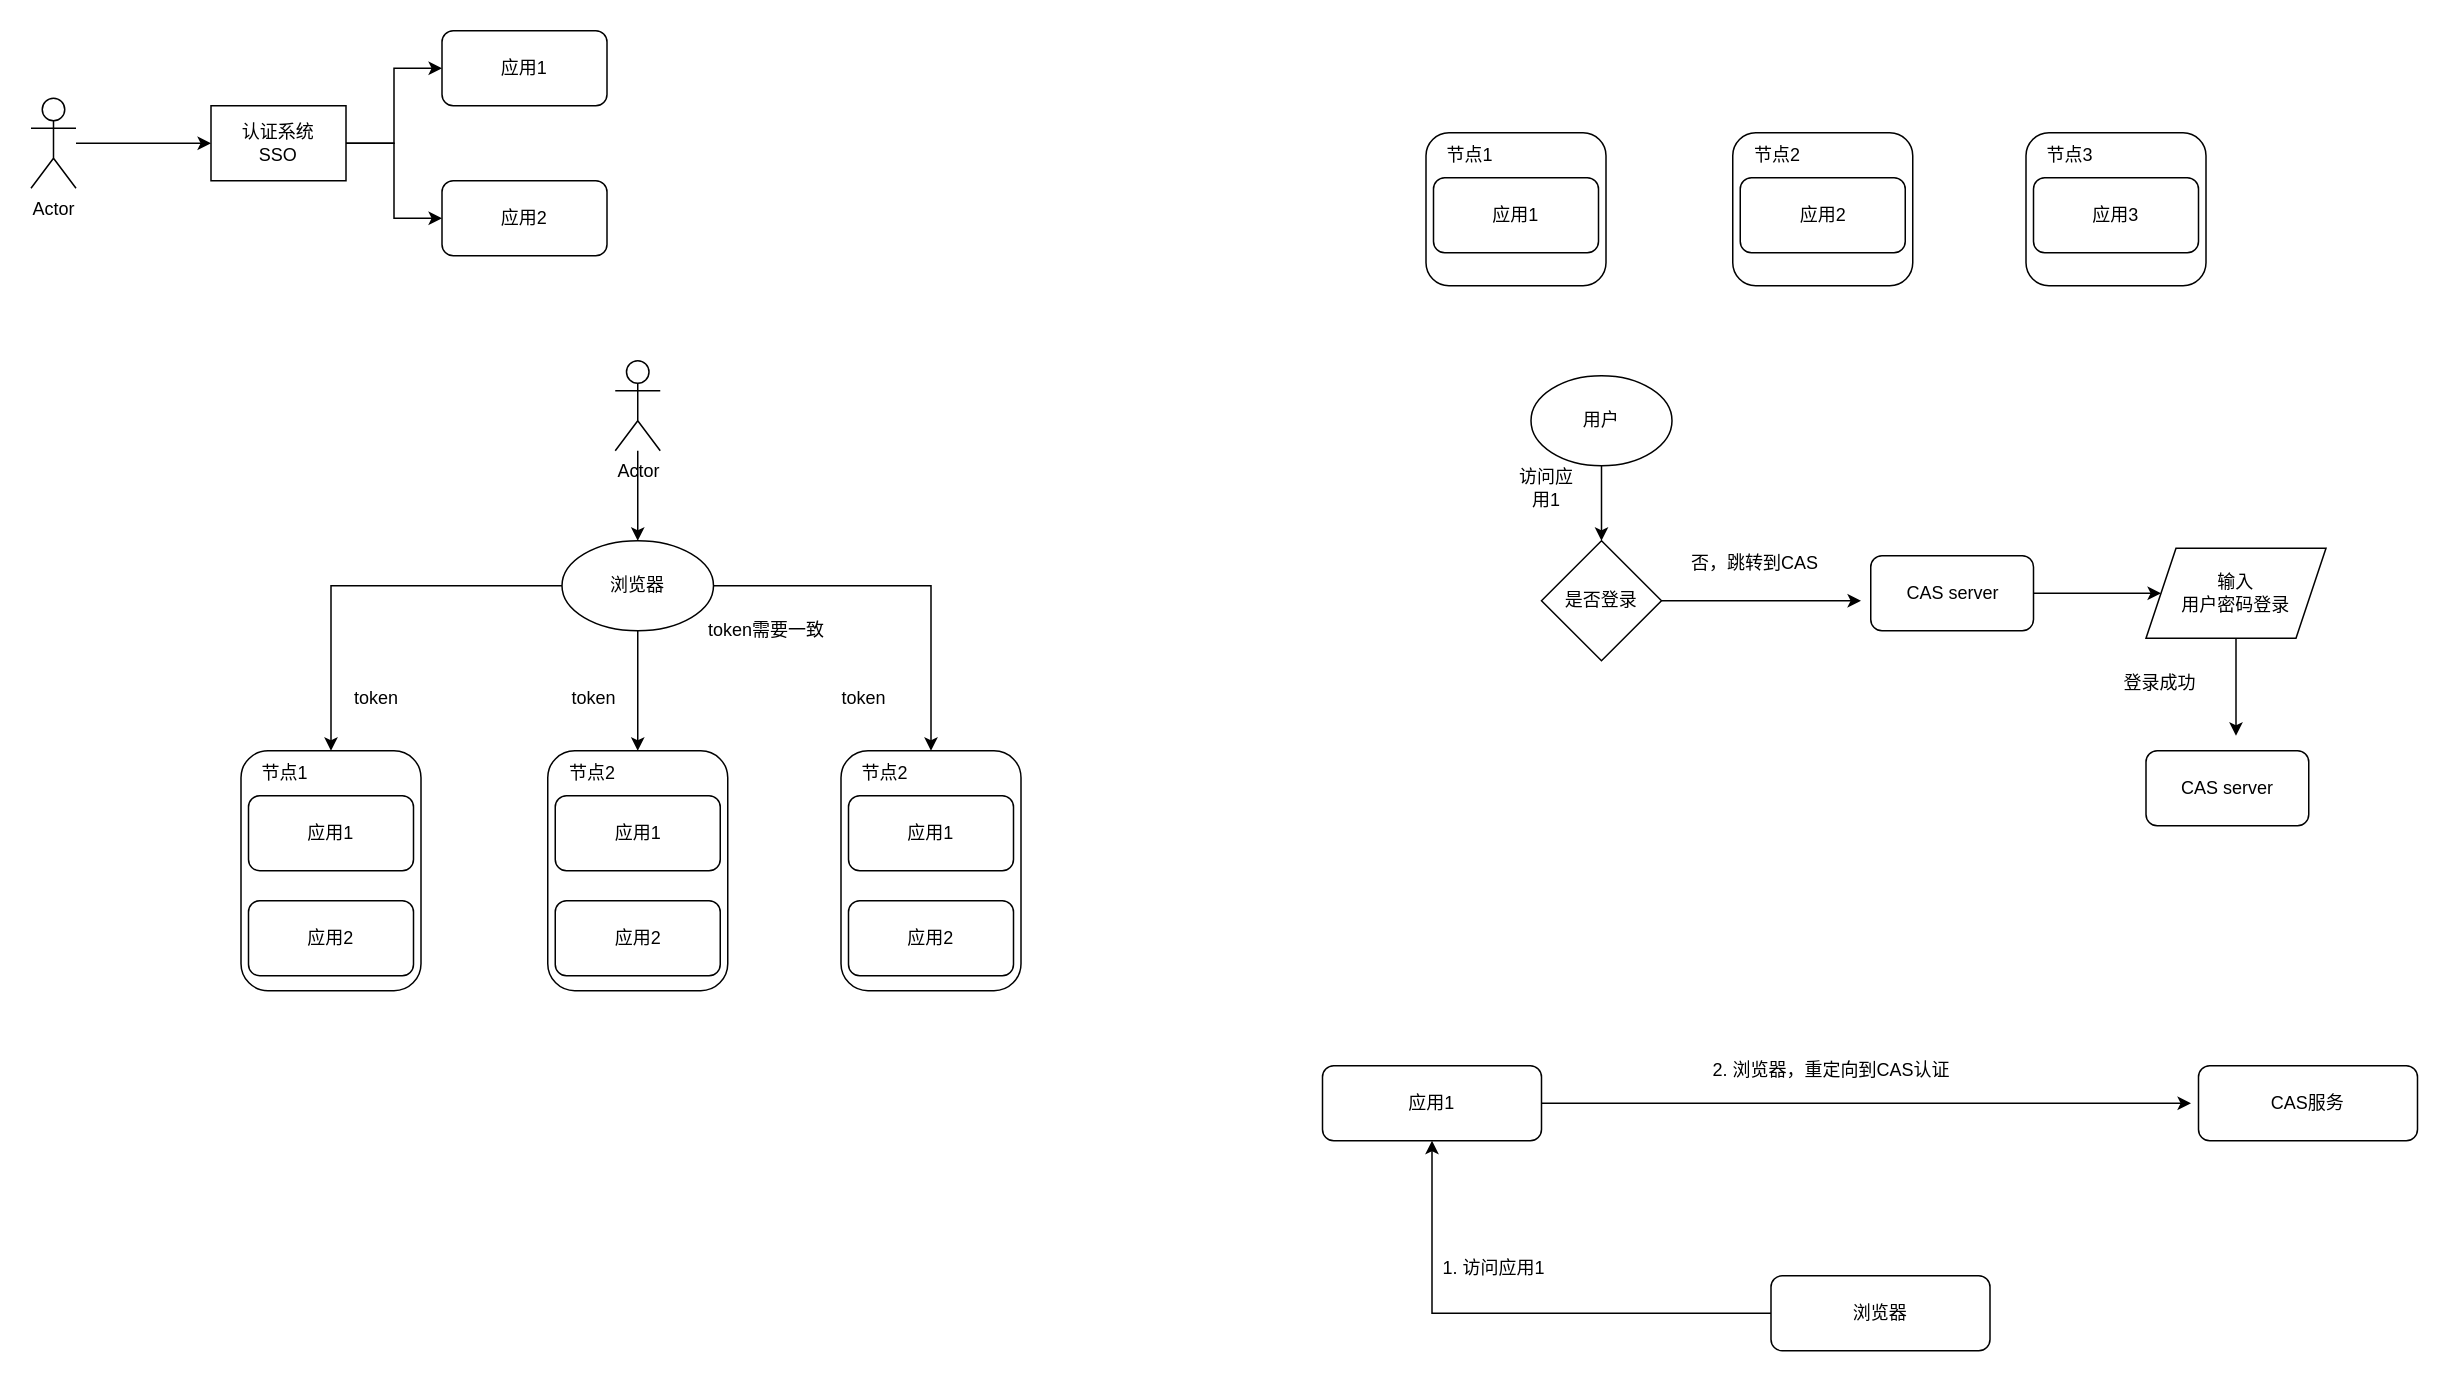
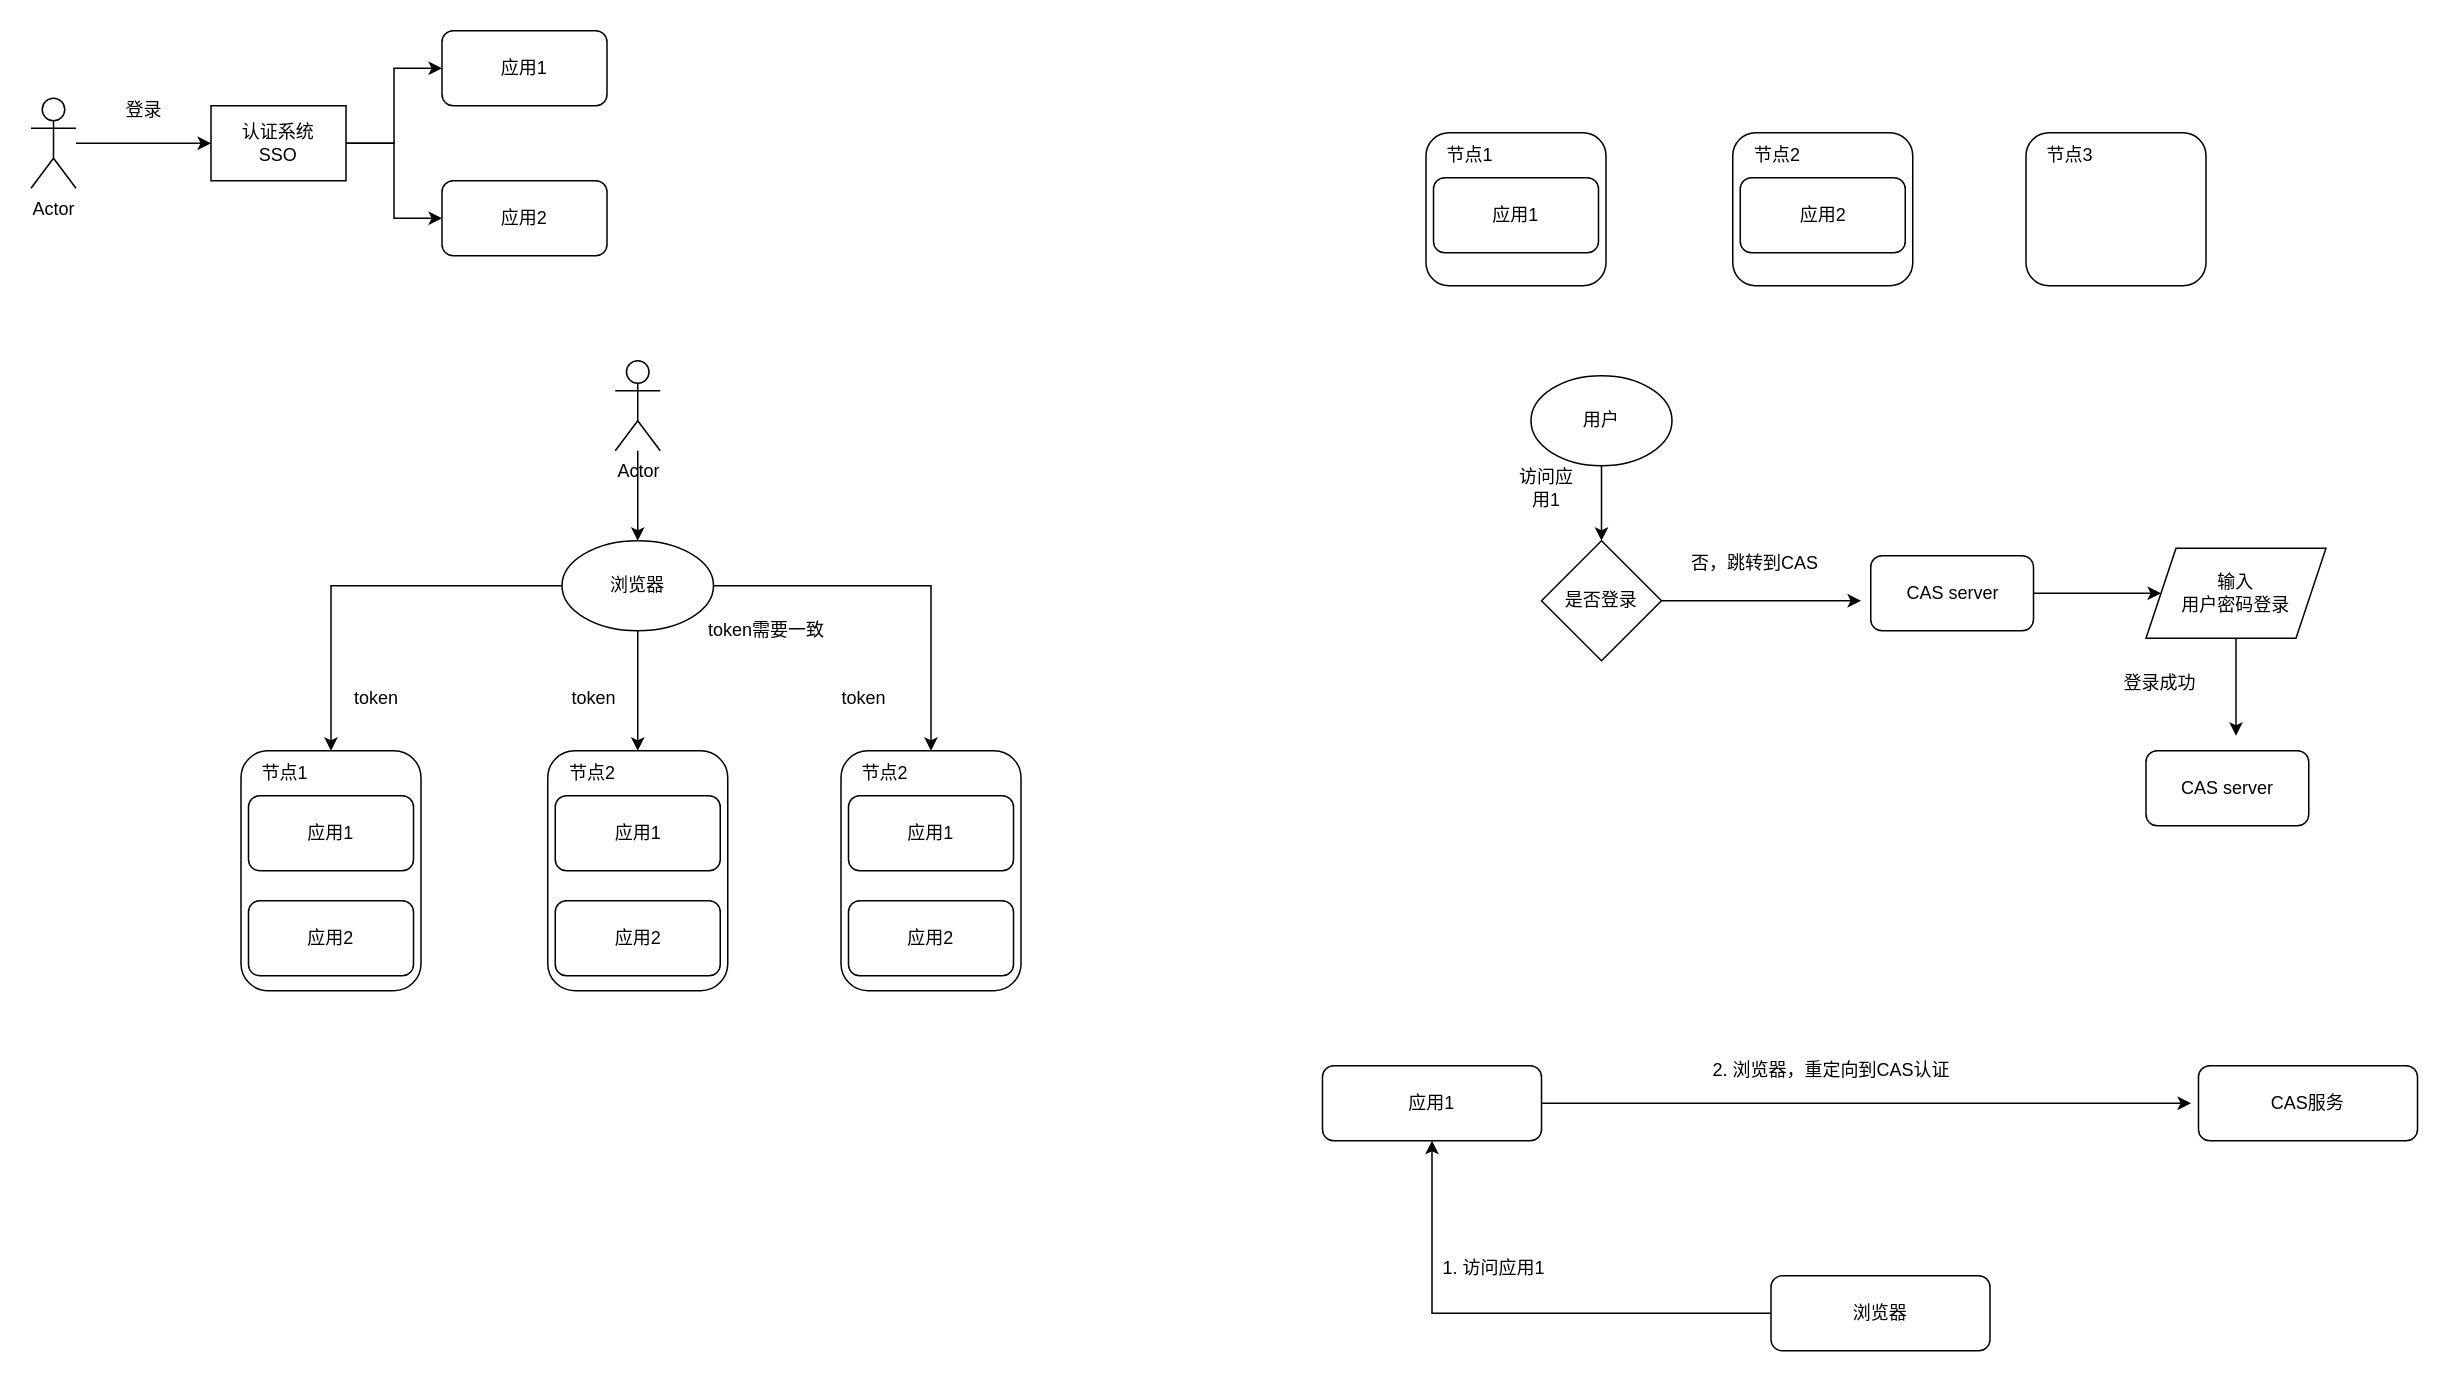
+ <mxCell id="9" value="登录" style="text;html=1;align=center;verticalAlign=middle;resizable=0;points=[];autosize=1;strokeColor=none;fillColor=none;" vertex="1" parent="1"><mxGeometry x="70" y="58" width="50" height="30" as="geometry" /></mxCell>
- <mxCell id="40" value="应用3" style="rounded=1;whiteSpace=wrap;html=1;" vertex="1" parent="1"><mxGeometry x="1355" y="118" width="110" height="50" as="geometry" /></mxCell>
